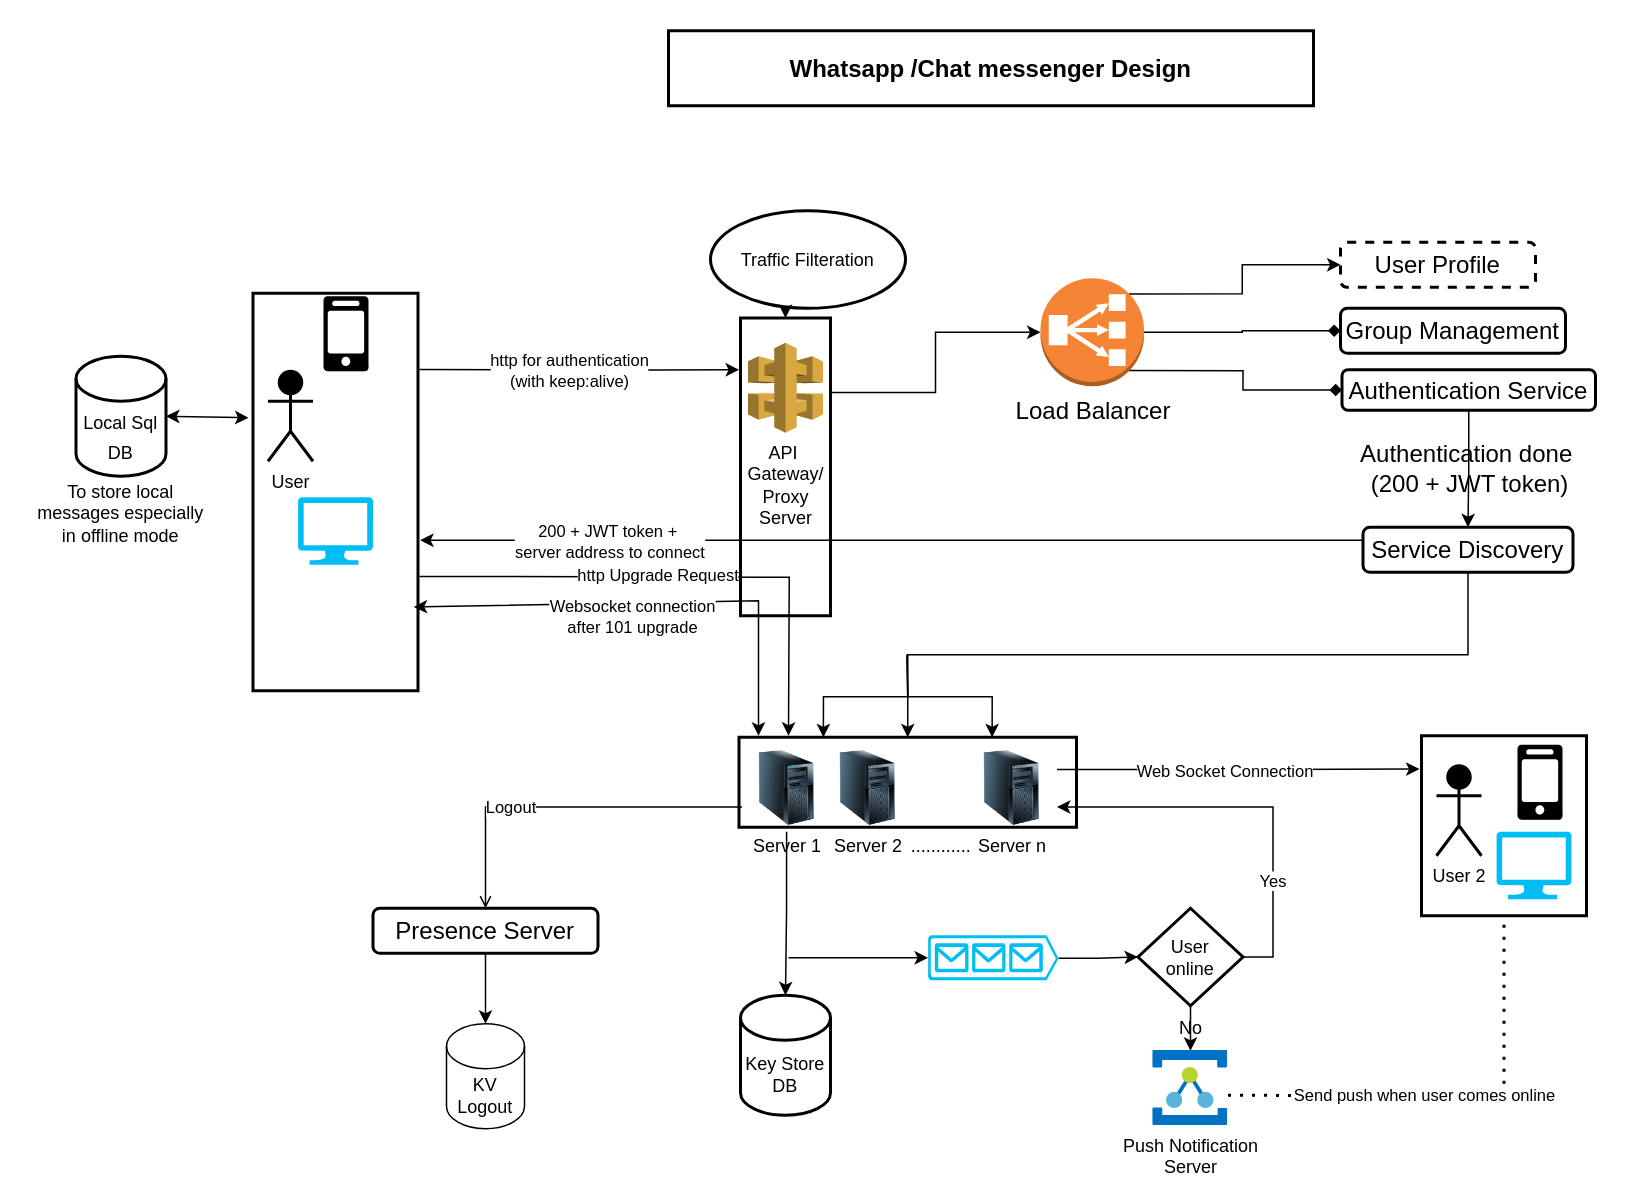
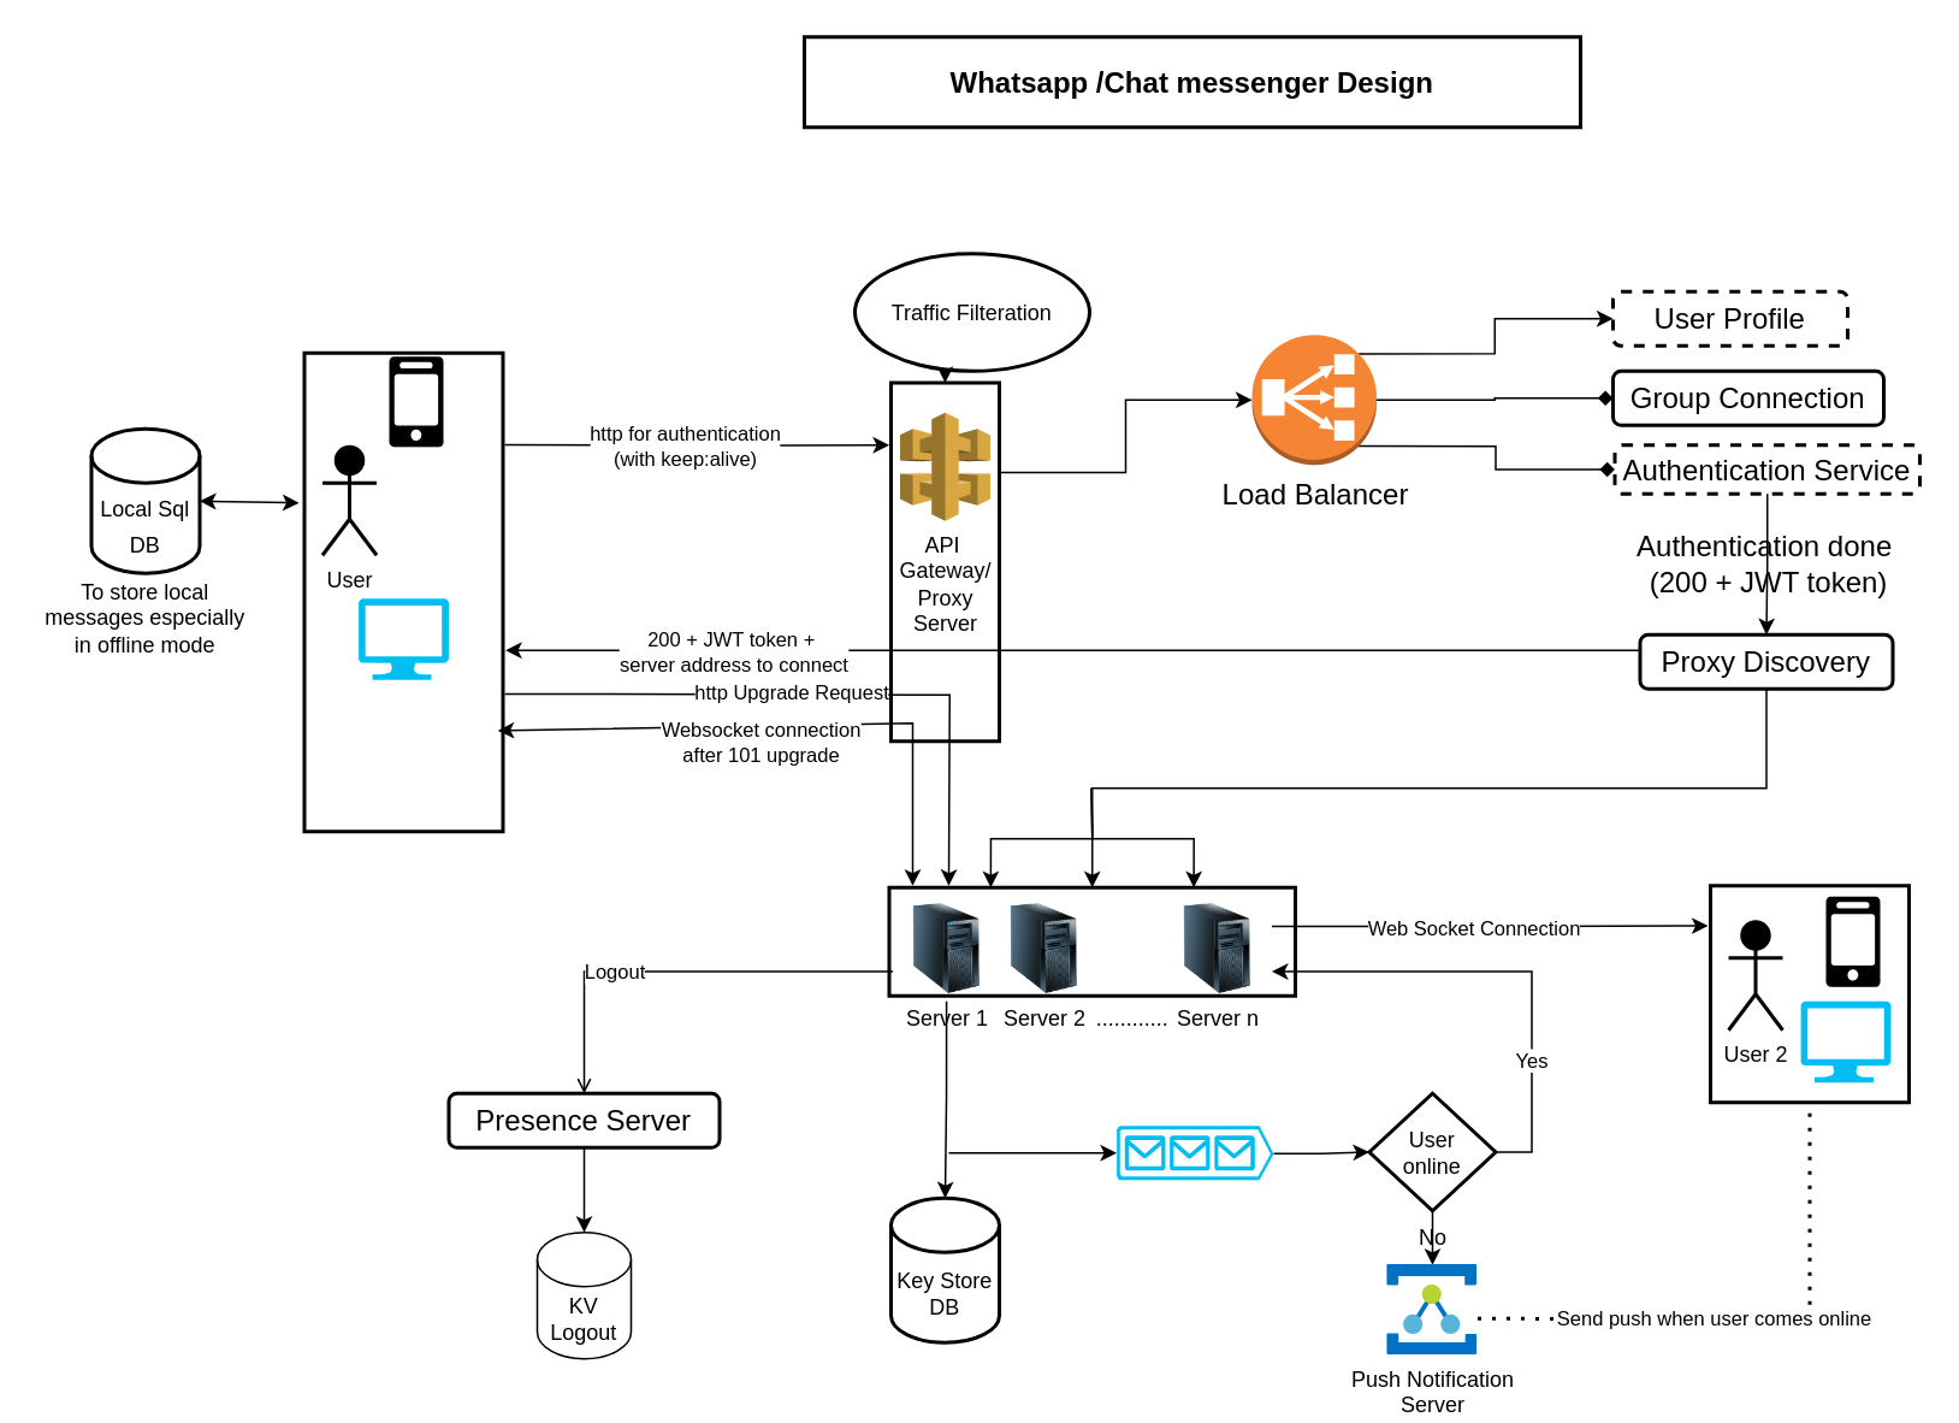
- <mxCell id="13" value="Group Management" style="rounded=1;whiteSpace=wrap;html=1;strokeColor=#000000;strokeWidth=2;fontSize=16;fontColor=#000000;fillColor=none;" parent="1" vertex="1"><mxGeometry x="893" y="205" width="150" height="30" as="geometry" /></mxCell>
+ <mxCell id="13" value="Group Connection" style="rounded=1;whiteSpace=wrap;html=1;strokeColor=#000000;strokeWidth=2;fontSize=16;fontColor=#000000;fillColor=none;" parent="1" vertex="1"><mxGeometry x="893" y="205" width="150" height="30" as="geometry" /></mxCell>
- <mxCell id="15" value="Authentication Service" style="rounded=1;whiteSpace=wrap;html=1;strokeColor=#000000;strokeWidth=2;fontSize=16;fontColor=#000000;fillColor=none;" parent="1" vertex="1"><mxGeometry x="894" y="246" width="169" height="27" as="geometry" /></mxCell>
+ <mxCell id="15" value="Authentication Service" style="rounded=1;whiteSpace=wrap;html=1;strokeColor=#000000;strokeWidth=2;fontSize=16;fontColor=#000000;fillColor=none;dashed=1;" parent="1" vertex="1"><mxGeometry x="894" y="246" width="169" height="27" as="geometry" /></mxCell>
- <mxCell id="18" value="Service Discovery" style="rounded=1;whiteSpace=wrap;html=1;strokeColor=#000000;strokeWidth=2;fontSize=16;fontColor=#000000;fillColor=none;" parent="1" vertex="1"><mxGeometry x="908" y="351" width="140" height="30" as="geometry" /></mxCell>
+ <mxCell id="18" value="Proxy Discovery" style="rounded=1;whiteSpace=wrap;html=1;strokeColor=#000000;strokeWidth=2;fontSize=16;fontColor=#000000;fillColor=none;" parent="1" vertex="1"><mxGeometry x="908" y="351" width="140" height="30" as="geometry" /></mxCell>
